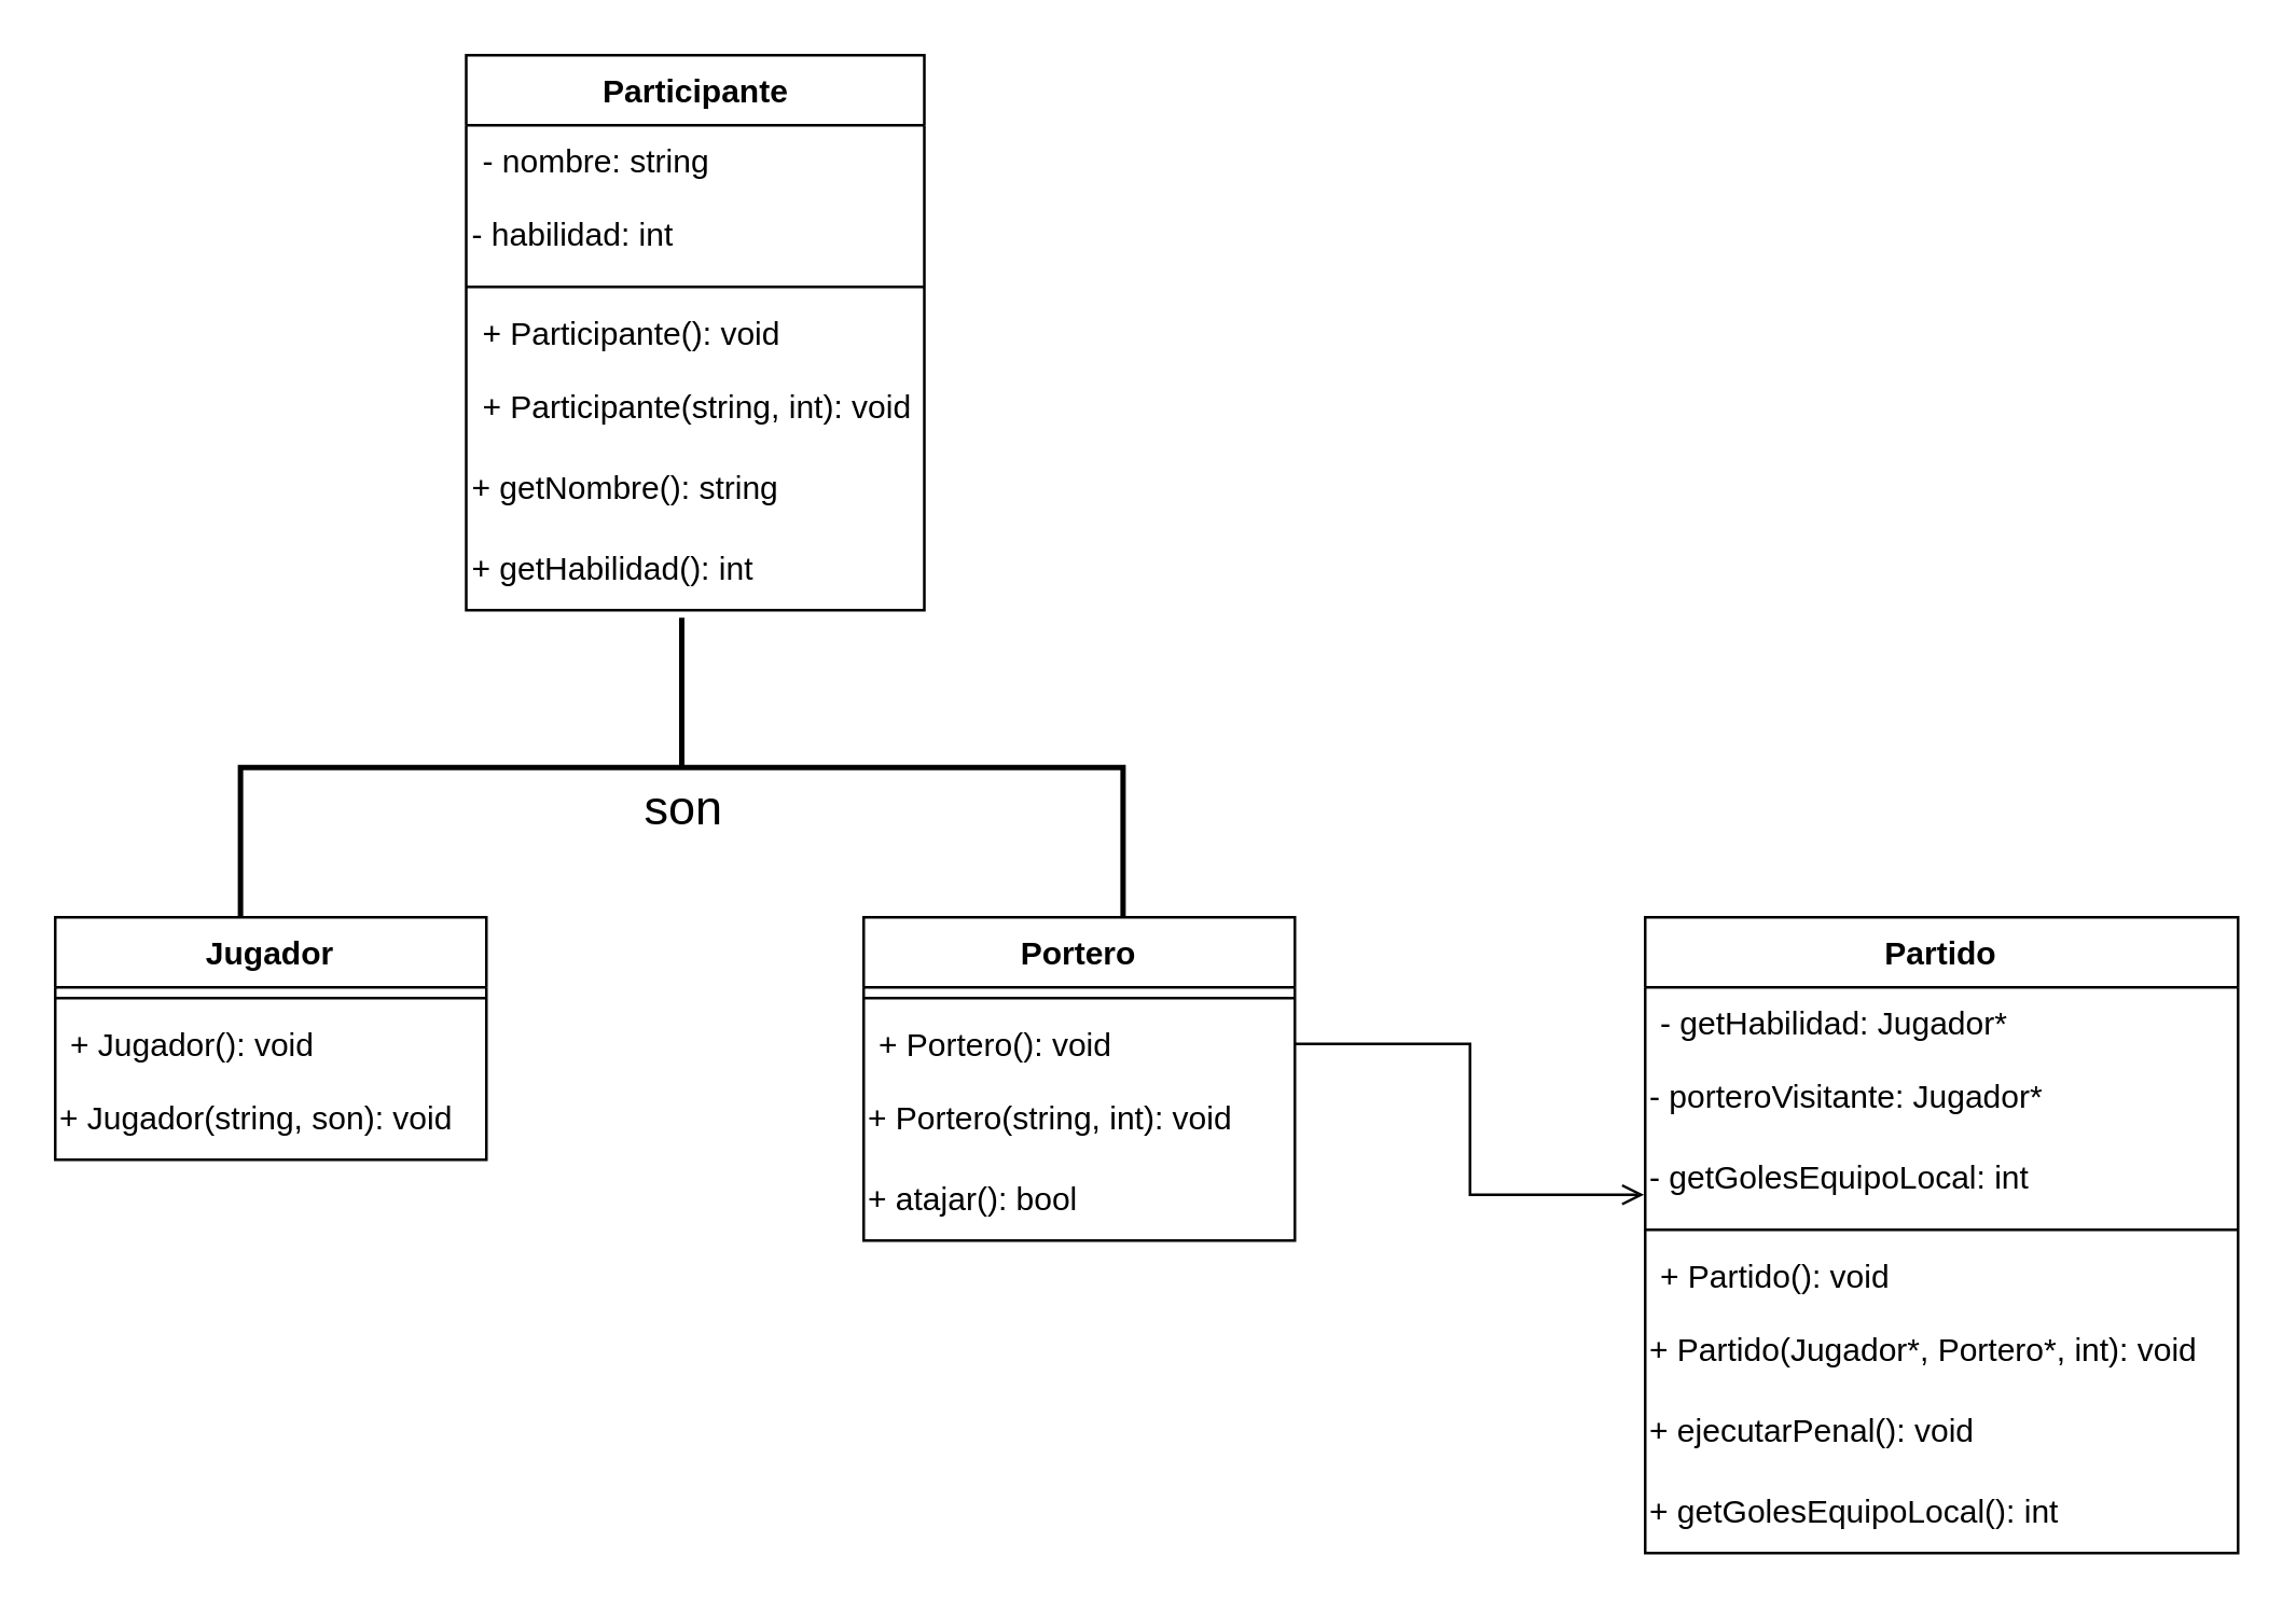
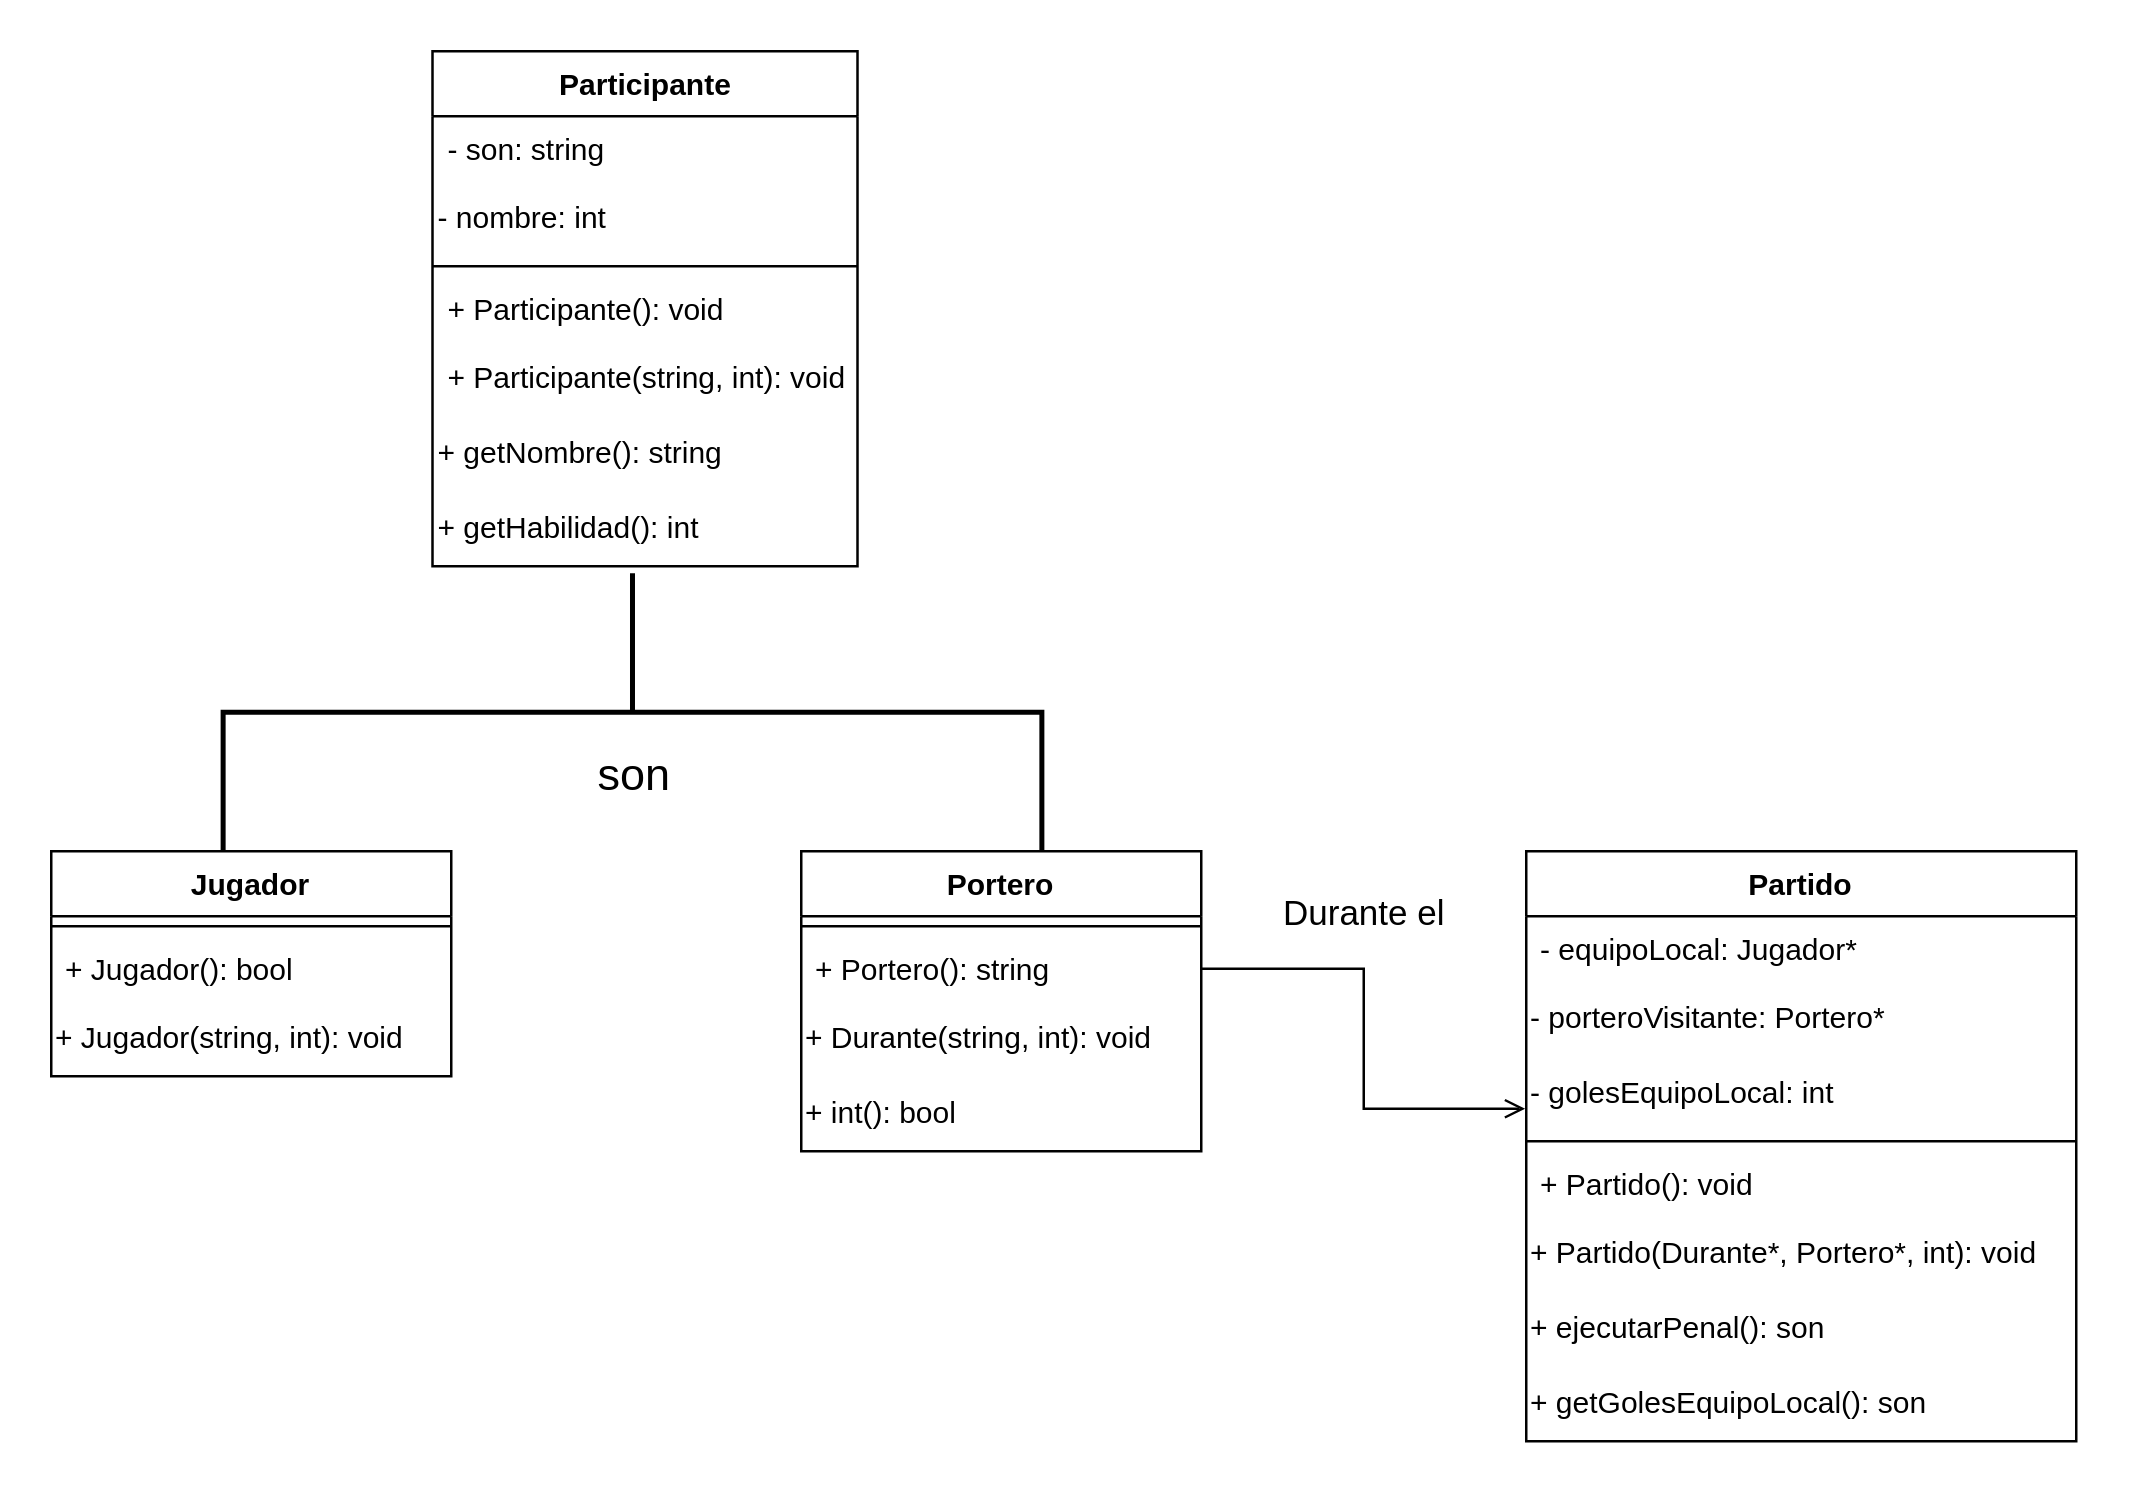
- <mxCell id="23" value="- nombre: string" style="text;strokeColor=none;fillColor=none;align=left;verticalAlign=top;spacingLeft=4;spacingRight=4;overflow=hidden;rotatable=0;points=[[0,0.5],[1,0.5]];portConstraint=eastwest;whiteSpace=wrap;html=1;" vertex="1" parent="22"><mxGeometry y="26" width="170" height="26" as="geometry" /></mxCell>
+ <mxCell id="23" value="- son: string" style="text;strokeColor=none;fillColor=none;align=left;verticalAlign=top;spacingLeft=4;spacingRight=4;overflow=hidden;rotatable=0;points=[[0,0.5],[1,0.5]];portConstraint=eastwest;whiteSpace=wrap;html=1;" vertex="1" parent="22"><mxGeometry y="26" width="170" height="26" as="geometry" /></mxCell>
- <mxCell id="24" value="- habilidad: int" style="text;html=1;align=left;verticalAlign=middle;resizable=0;points=[];autosize=1;strokeColor=none;fillColor=none;" vertex="1" parent="22"><mxGeometry y="52" width="170" height="30" as="geometry" /></mxCell>
+ <mxCell id="24" value="- nombre: int" style="text;html=1;align=left;verticalAlign=middle;resizable=0;points=[];autosize=1;strokeColor=none;fillColor=none;" vertex="1" parent="22"><mxGeometry y="52" width="170" height="30" as="geometry" /></mxCell>
- <mxCell id="31" value="&lt;font style=&quot;font-size: 18px;&quot;&gt;son&lt;/font&gt;" style="text;html=1;align=center;verticalAlign=middle;resizable=0;points=[];autosize=1;strokeColor=none;fillColor=none;" vertex="1" parent="1"><mxGeometry x="227.51" y="280" width="50" height="40" as="geometry" /></mxCell>
+ <mxCell id="31" value="&lt;font style=&quot;font-size: 18px;&quot;&gt;son&lt;/font&gt;" style="text;html=1;align=center;verticalAlign=middle;resizable=0;points=[];autosize=1;strokeColor=none;fillColor=none;" vertex="1" parent="1"><mxGeometry x="227.51" y="290" width="50" height="40" as="geometry" /></mxCell>
+ <mxCell id="21" value="&lt;font style=&quot;font-size: 14px;&quot;&gt;Durante el&lt;/font&gt;" style="text;html=1;align=center;verticalAlign=middle;resizable=0;points=[];autosize=1;strokeColor=none;fillColor=none;" vertex="1" parent="1"><mxGeometry x="500" y="350" width="90" height="30" as="geometry" /></mxCell>
- <mxCell id="12" value="- getHabilidad: Jugador*" style="text;strokeColor=none;fillColor=none;align=left;verticalAlign=top;spacingLeft=4;spacingRight=4;overflow=hidden;rotatable=0;points=[[0,0.5],[1,0.5]];portConstraint=eastwest;whiteSpace=wrap;html=1;" vertex="1" parent="11"><mxGeometry y="26" width="220" height="26" as="geometry" /></mxCell>
+ <mxCell id="12" value="- equipoLocal: Jugador*" style="text;strokeColor=none;fillColor=none;align=left;verticalAlign=top;spacingLeft=4;spacingRight=4;overflow=hidden;rotatable=0;points=[[0,0.5],[1,0.5]];portConstraint=eastwest;whiteSpace=wrap;html=1;" vertex="1" parent="11"><mxGeometry y="26" width="220" height="26" as="geometry" /></mxCell>
- <mxCell id="4" value="+ Jugador(): void" style="text;strokeColor=none;fillColor=none;align=left;verticalAlign=top;spacingLeft=4;spacingRight=4;overflow=hidden;rotatable=0;points=[[0,0.5],[1,0.5]];portConstraint=eastwest;whiteSpace=wrap;html=1;" vertex="1" parent="2"><mxGeometry y="34" width="160" height="26" as="geometry" /></mxCell>
+ <mxCell id="4" value="+ Jugador(): bool" style="text;strokeColor=none;fillColor=none;align=left;verticalAlign=top;spacingLeft=4;spacingRight=4;overflow=hidden;rotatable=0;points=[[0,0.5],[1,0.5]];portConstraint=eastwest;whiteSpace=wrap;html=1;" vertex="1" parent="2"><mxGeometry y="34" width="160" height="26" as="geometry" /></mxCell>
- <mxCell id="8" value="+ Portero(): void" style="text;strokeColor=none;fillColor=none;align=left;verticalAlign=top;spacingLeft=4;spacingRight=4;overflow=hidden;rotatable=0;points=[[0,0.5],[1,0.5]];portConstraint=eastwest;whiteSpace=wrap;html=1;" vertex="1" parent="6"><mxGeometry y="34" width="160" height="26" as="geometry" /></mxCell>
+ <mxCell id="8" value="+ Portero(): string" style="text;strokeColor=none;fillColor=none;align=left;verticalAlign=top;spacingLeft=4;spacingRight=4;overflow=hidden;rotatable=0;points=[[0,0.5],[1,0.5]];portConstraint=eastwest;whiteSpace=wrap;html=1;" vertex="1" parent="6"><mxGeometry y="34" width="160" height="26" as="geometry" /></mxCell>
- <mxCell id="13" value="- porteroVisitante: Jugador*" style="text;html=1;align=left;verticalAlign=middle;resizable=0;points=[];autosize=1;strokeColor=none;fillColor=none;" vertex="1" parent="11"><mxGeometry y="52" width="220" height="30" as="geometry" /></mxCell>
+ <mxCell id="13" value="- porteroVisitante: Portero*" style="text;html=1;align=left;verticalAlign=middle;resizable=0;points=[];autosize=1;strokeColor=none;fillColor=none;" vertex="1" parent="11"><mxGeometry y="52" width="220" height="30" as="geometry" /></mxCell>
- <mxCell id="5" value="+ Jugador(string, son): void" style="text;html=1;align=left;verticalAlign=middle;resizable=0;points=[];autosize=1;strokeColor=none;fillColor=none;" vertex="1" parent="2"><mxGeometry y="60" width="160" height="30" as="geometry" /></mxCell>
+ <mxCell id="5" value="+ Jugador(string, int): void" style="text;html=1;align=left;verticalAlign=middle;resizable=0;points=[];autosize=1;strokeColor=none;fillColor=none;" vertex="1" parent="2"><mxGeometry y="60" width="160" height="30" as="geometry" /></mxCell>
- <mxCell id="9" value="+ Portero(string, int): void" style="text;html=1;align=left;verticalAlign=middle;resizable=0;points=[];autosize=1;strokeColor=none;fillColor=none;" vertex="1" parent="6"><mxGeometry y="60" width="160" height="30" as="geometry" /></mxCell>
+ <mxCell id="9" value="+ Durante(string, int): void" style="text;html=1;align=left;verticalAlign=middle;resizable=0;points=[];autosize=1;strokeColor=none;fillColor=none;" vertex="1" parent="6"><mxGeometry y="60" width="160" height="30" as="geometry" /></mxCell>
- <mxCell id="14" value="- getGolesEquipoLocal: int" style="text;html=1;align=left;verticalAlign=middle;resizable=0;points=[];autosize=1;strokeColor=none;fillColor=none;" vertex="1" parent="11"><mxGeometry y="82" width="220" height="30" as="geometry" /></mxCell>
+ <mxCell id="14" value="- golesEquipoLocal: int" style="text;html=1;align=left;verticalAlign=middle;resizable=0;points=[];autosize=1;strokeColor=none;fillColor=none;" vertex="1" parent="11"><mxGeometry y="82" width="220" height="30" as="geometry" /></mxCell>
- <mxCell id="10" value="+ atajar(): bool" style="text;html=1;align=left;verticalAlign=middle;resizable=0;points=[];autosize=1;strokeColor=none;fillColor=none;" vertex="1" parent="6"><mxGeometry y="90" width="160" height="30" as="geometry" /></mxCell>
+ <mxCell id="10" value="+ int(): bool" style="text;html=1;align=left;verticalAlign=middle;resizable=0;points=[];autosize=1;strokeColor=none;fillColor=none;" vertex="1" parent="6"><mxGeometry y="90" width="160" height="30" as="geometry" /></mxCell>
- <mxCell id="17" value="+ Partido(Jugador*, Portero*, int): void" style="text;html=1;align=left;verticalAlign=middle;resizable=0;points=[];autosize=1;strokeColor=none;fillColor=none;" vertex="1" parent="11"><mxGeometry y="146" width="220" height="30" as="geometry" /></mxCell>
+ <mxCell id="17" value="+ Partido(Durante*, Portero*, int): void" style="text;html=1;align=left;verticalAlign=middle;resizable=0;points=[];autosize=1;strokeColor=none;fillColor=none;" vertex="1" parent="11"><mxGeometry y="146" width="220" height="30" as="geometry" /></mxCell>
- <mxCell id="18" value="+ ejecutarPenal(): void" style="text;html=1;align=left;verticalAlign=middle;resizable=0;points=[];autosize=1;strokeColor=none;fillColor=none;" vertex="1" parent="11"><mxGeometry y="176" width="220" height="30" as="geometry" /></mxCell>
+ <mxCell id="18" value="+ ejecutarPenal(): son" style="text;html=1;align=left;verticalAlign=middle;resizable=0;points=[];autosize=1;strokeColor=none;fillColor=none;" vertex="1" parent="11"><mxGeometry y="176" width="220" height="30" as="geometry" /></mxCell>
- <mxCell id="19" value="+ getGolesEquipoLocal(): int" style="text;html=1;align=left;verticalAlign=middle;resizable=0;points=[];autosize=1;strokeColor=none;fillColor=none;" vertex="1" parent="11"><mxGeometry y="206" width="220" height="30" as="geometry" /></mxCell>
+ <mxCell id="19" value="+ getGolesEquipoLocal(): son" style="text;html=1;align=left;verticalAlign=middle;resizable=0;points=[];autosize=1;strokeColor=none;fillColor=none;" vertex="1" parent="11"><mxGeometry y="206" width="220" height="30" as="geometry" /></mxCell>
